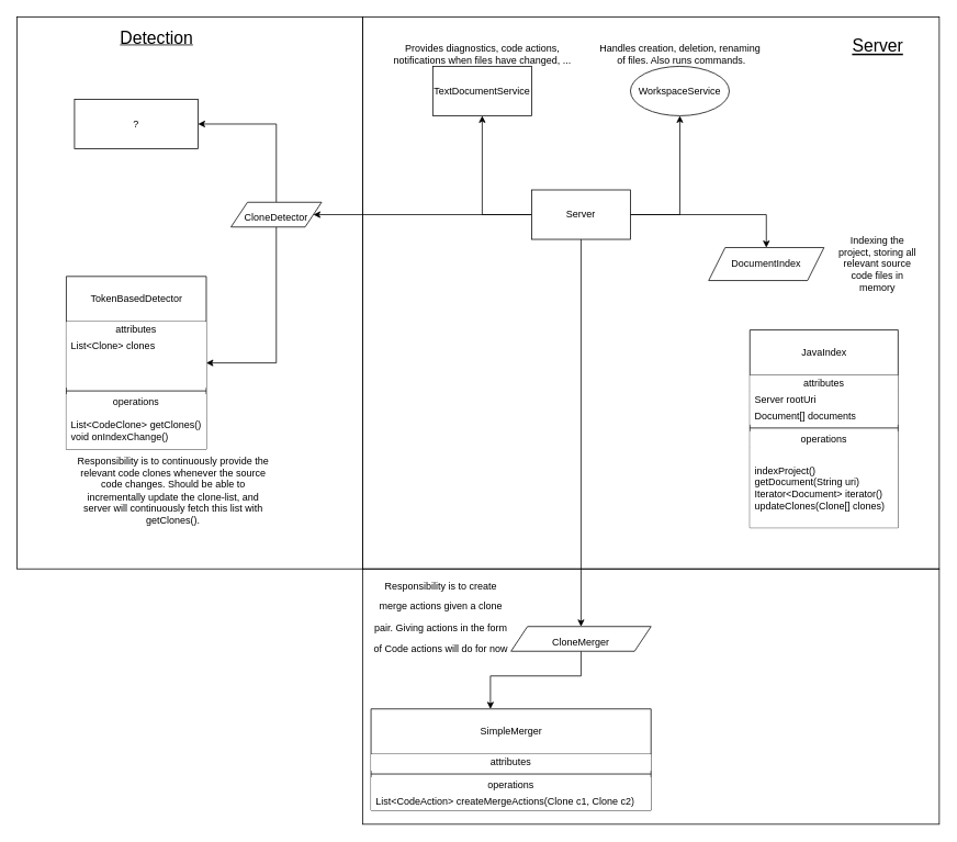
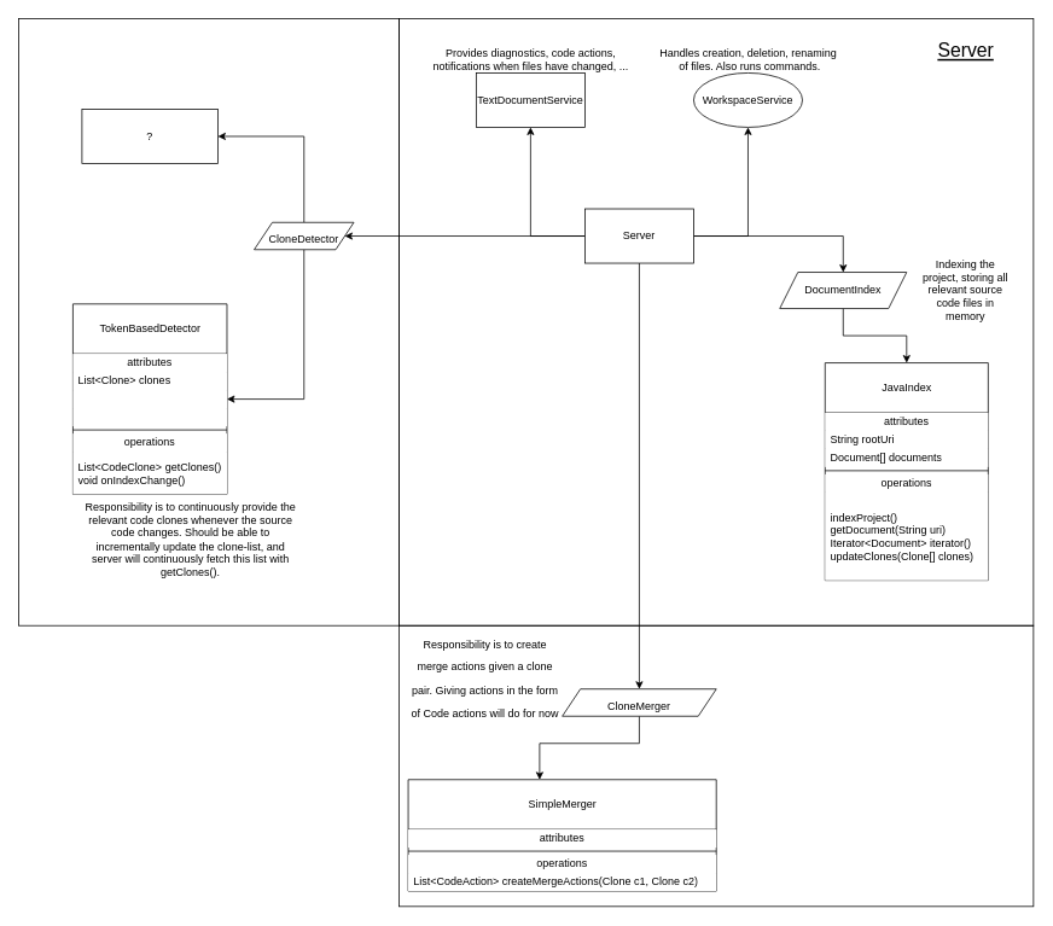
- <mxCell id="39" value="&lt;u&gt;&lt;font style=&quot;font-size: 21px&quot;&gt;Detection&lt;/font&gt;&lt;/u&gt;" style="text;html=1;strokeColor=none;fillColor=none;align=center;verticalAlign=middle;whiteSpace=wrap;rounded=0;fontSize=12;" vertex="1" parent="1"><mxGeometry x="130" y="30" width="120" height="30" as="geometry" /></mxCell>
+ <mxCell id="15" style="edgeStyle=orthogonalEdgeStyle;rounded=0;orthogonalLoop=1;jettySize=auto;html=1;exitX=0.5;exitY=1;exitDx=0;exitDy=0;entryX=0.5;entryY=0;entryDx=0;entryDy=0;" edge="1" parent="1" source="16" target="18"><mxGeometry relative="1" as="geometry" /></mxCell>
- <mxCell id="20" value="Server rootUri" style="text;html=1;strokeColor=none;fillColor=default;align=left;verticalAlign=middle;spacingLeft=4;spacingRight=4;overflow=hidden;rotatable=0;points=[[0,0.5],[1,0.5]];portConstraint=eastwest;" vertex="1" parent="18"><mxGeometry y="75" width="180" height="20" as="geometry" /></mxCell>
+ <mxCell id="20" value="String rootUri" style="text;html=1;strokeColor=none;fillColor=default;align=left;verticalAlign=middle;spacingLeft=4;spacingRight=4;overflow=hidden;rotatable=0;points=[[0,0.5],[1,0.5]];portConstraint=eastwest;" vertex="1" parent="18"><mxGeometry y="75" width="180" height="20" as="geometry" /></mxCell>
